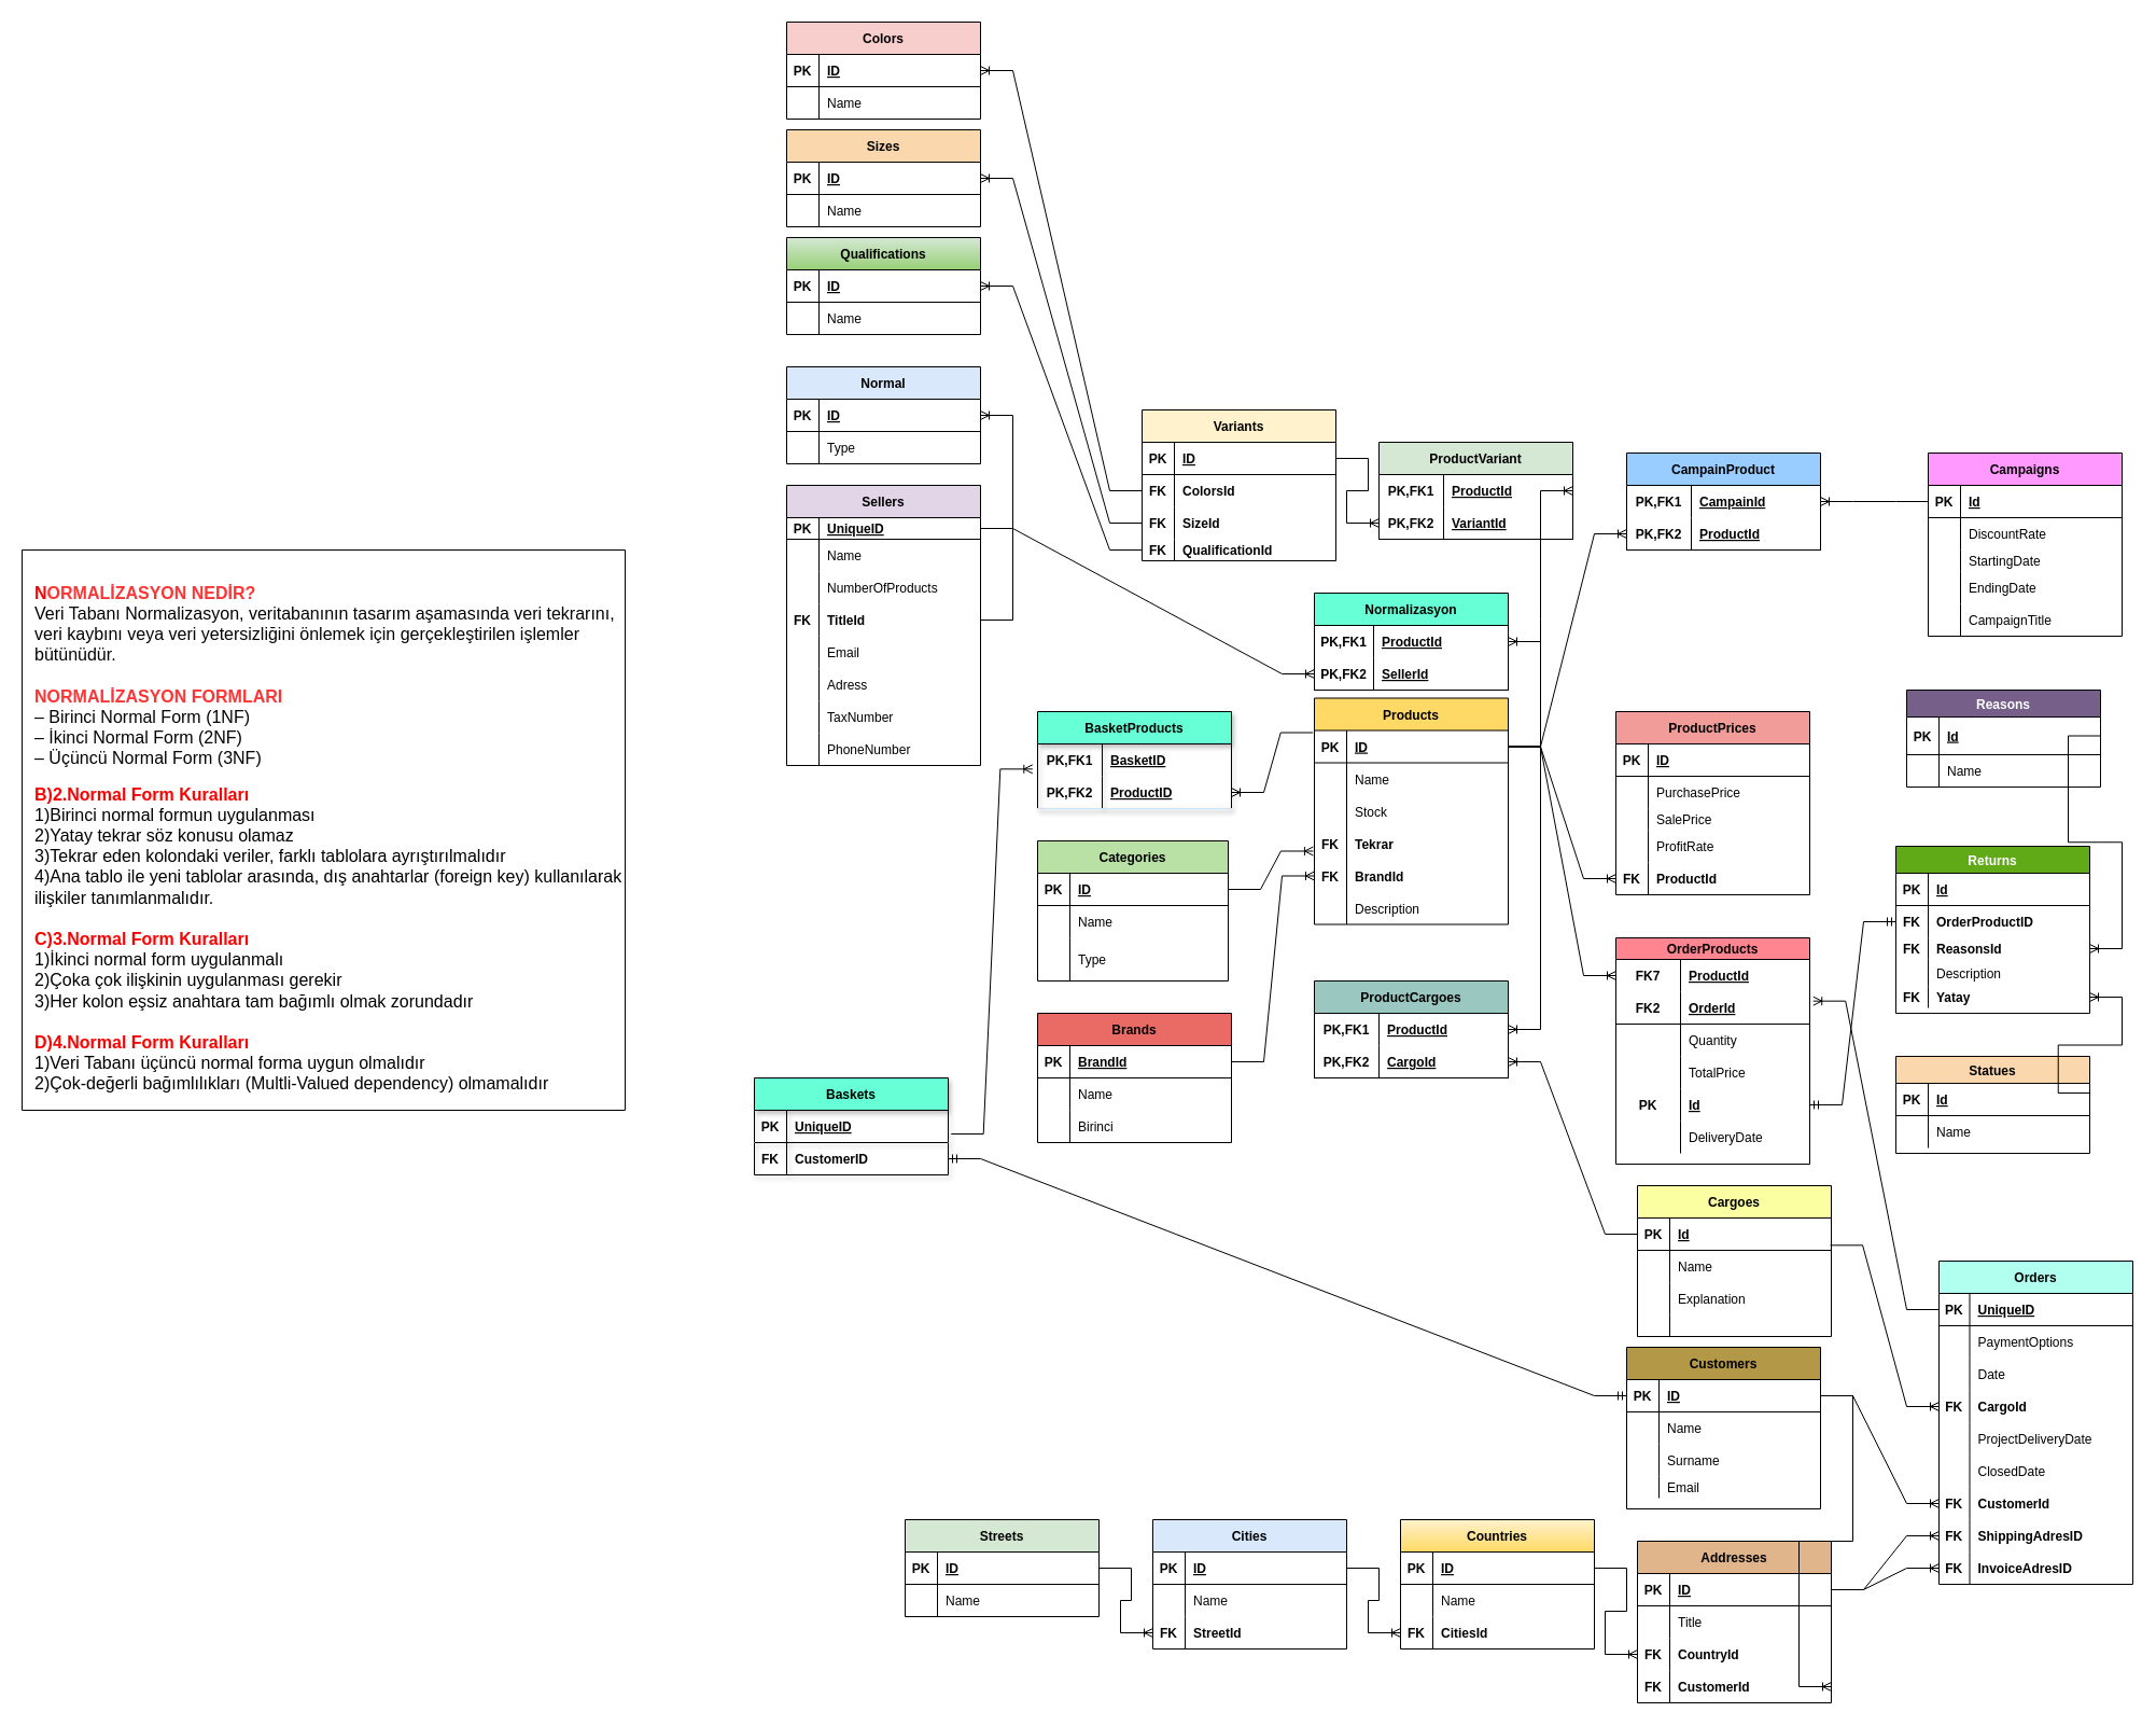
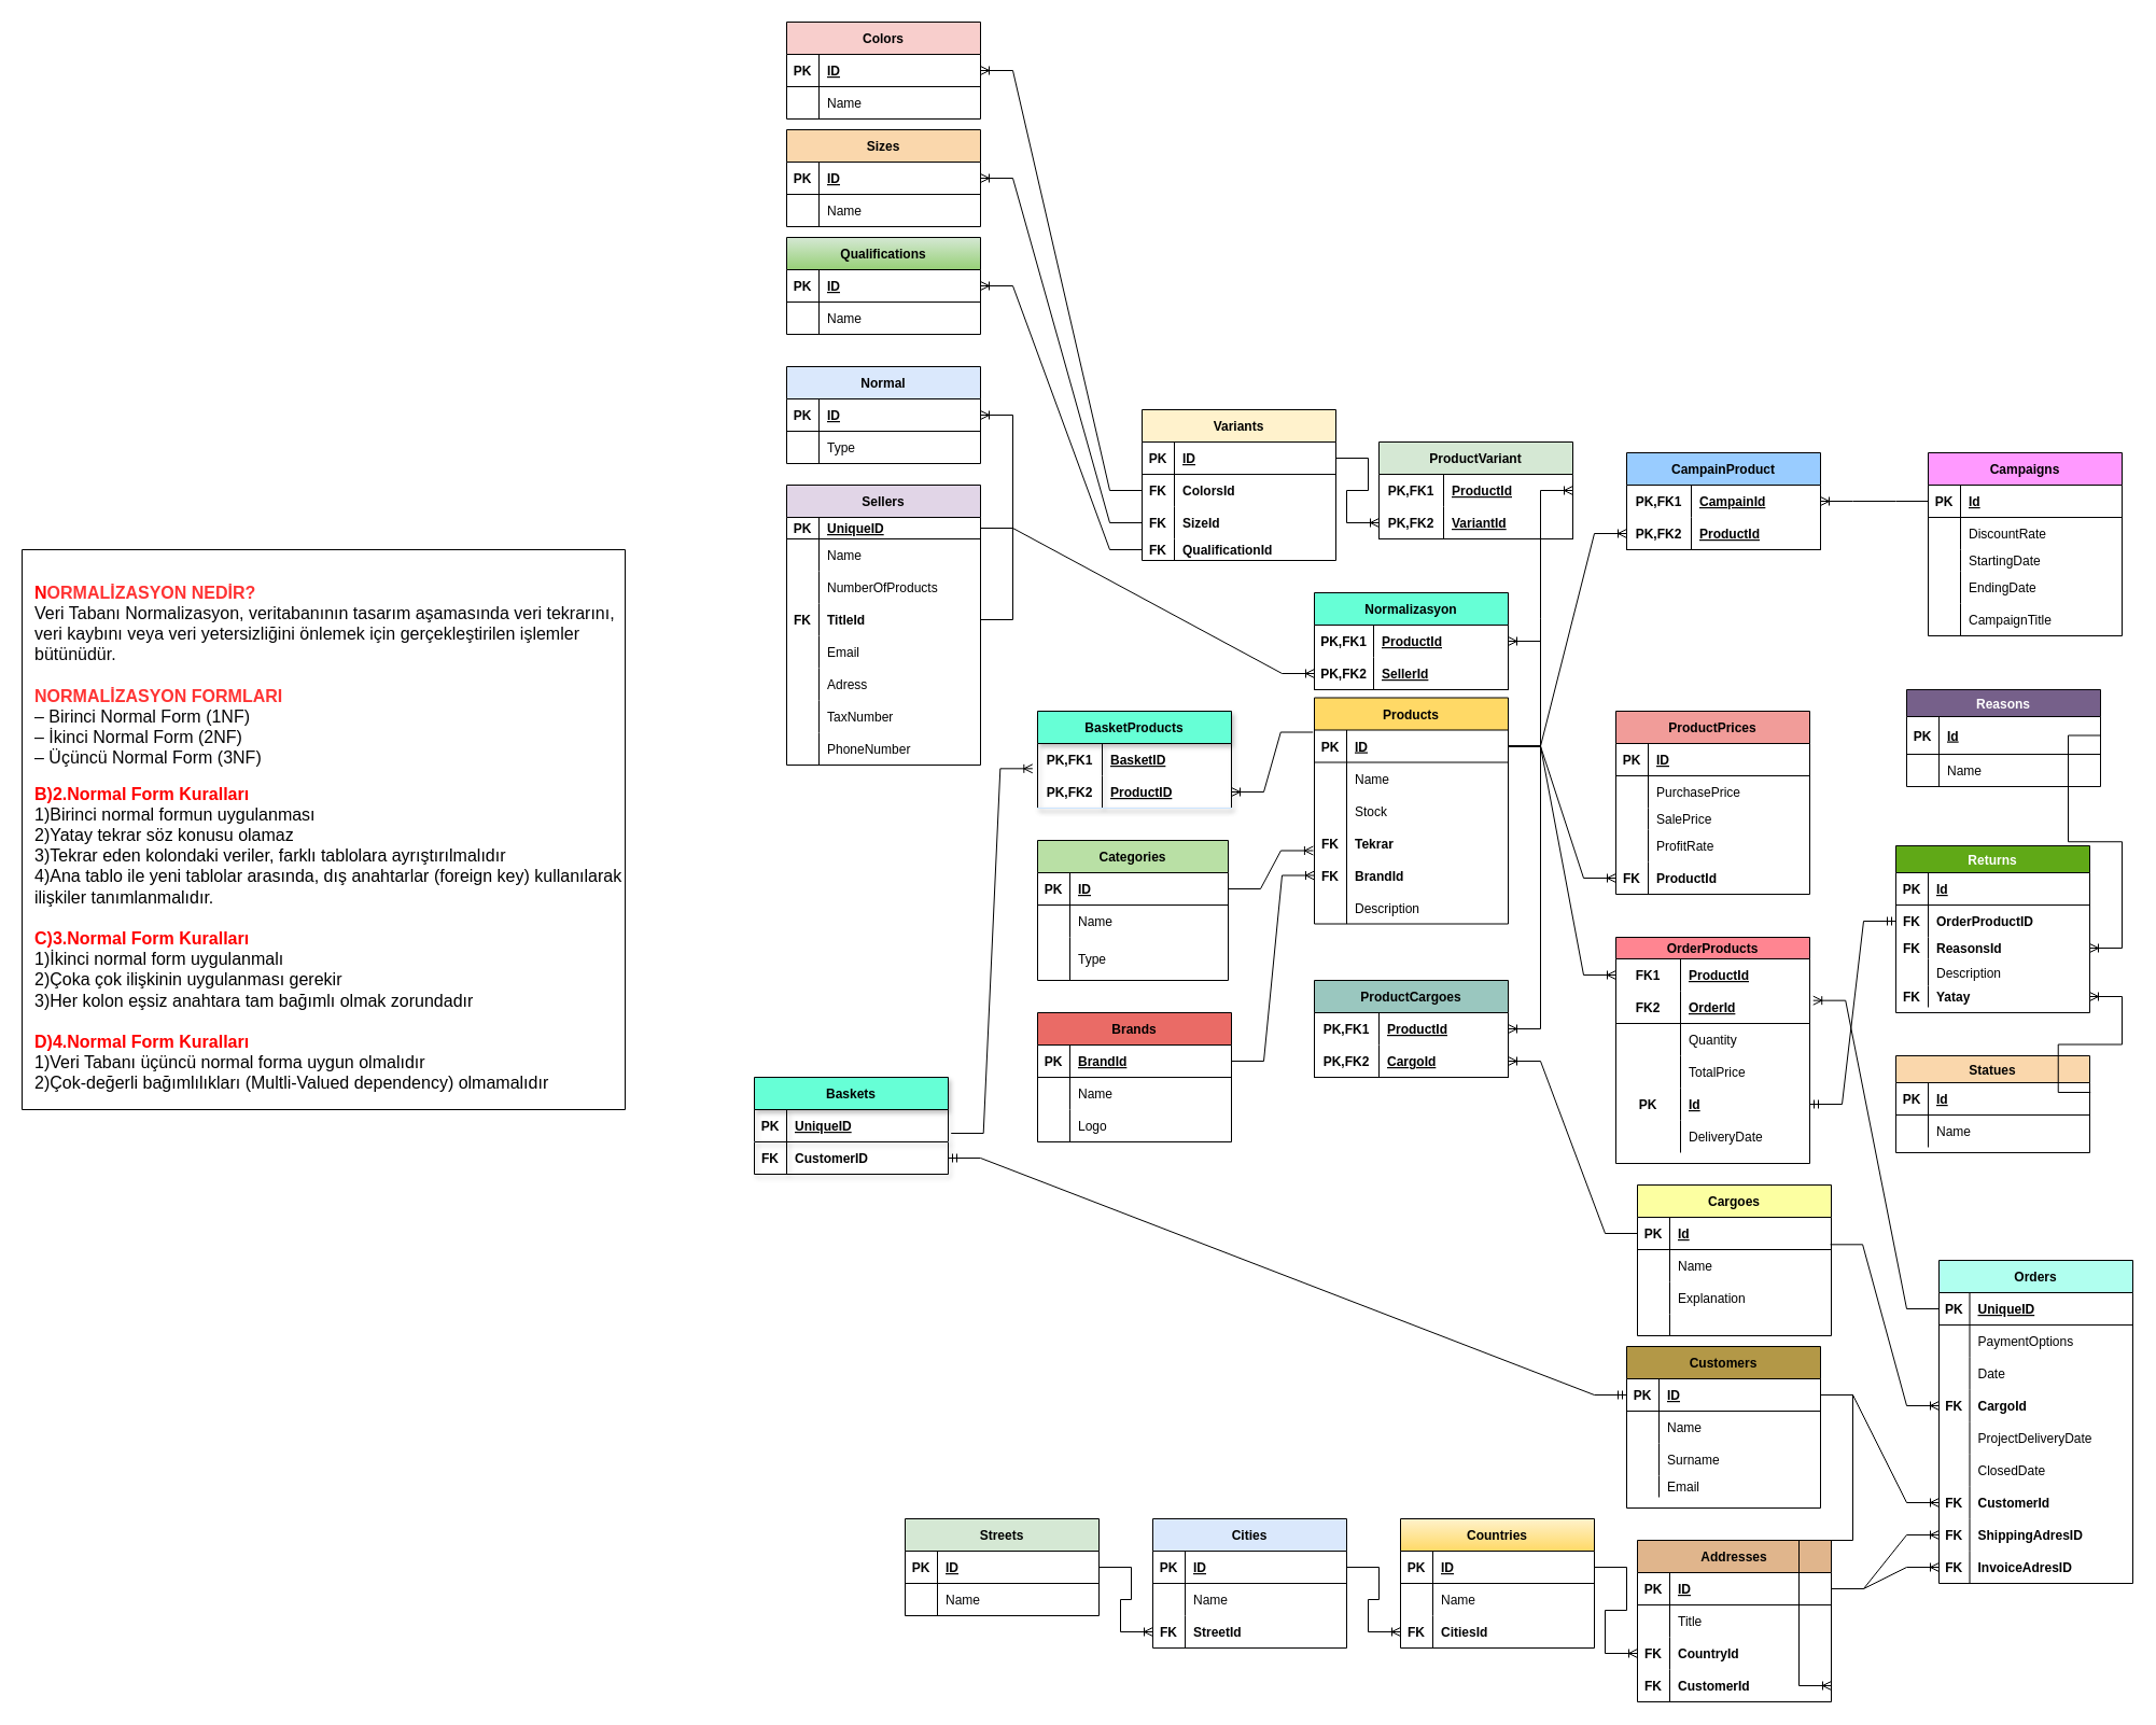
- <mxCell id="193" value="FK7" style="shape=partialRectangle;connectable=0;fillColor=none;top=0;left=0;bottom=0;right=0;fontStyle=1;overflow=hidden;" vertex="1" parent="192"><mxGeometry width="60" height="30" as="geometry"><mxRectangle width="60" height="30" as="alternateBounds" /></mxGeometry></mxCell>
+ <mxCell id="193" value="FK1" style="shape=partialRectangle;connectable=0;fillColor=none;top=0;left=0;bottom=0;right=0;fontStyle=1;overflow=hidden;" vertex="1" parent="192"><mxGeometry width="60" height="30" as="geometry"><mxRectangle width="60" height="30" as="alternateBounds" /></mxGeometry></mxCell>
- <mxCell id="73" value="Birinci" style="shape=partialRectangle;connectable=0;fillColor=none;top=0;left=0;bottom=0;right=0;align=left;spacingLeft=6;overflow=hidden;" vertex="1" parent="71"><mxGeometry x="30" width="150" height="30" as="geometry"><mxRectangle width="150" height="30" as="alternateBounds" /></mxGeometry></mxCell>
+ <mxCell id="73" value="Logo" style="shape=partialRectangle;connectable=0;fillColor=none;top=0;left=0;bottom=0;right=0;align=left;spacingLeft=6;overflow=hidden;" vertex="1" parent="71"><mxGeometry x="30" width="150" height="30" as="geometry"><mxRectangle width="150" height="30" as="alternateBounds" /></mxGeometry></mxCell>
